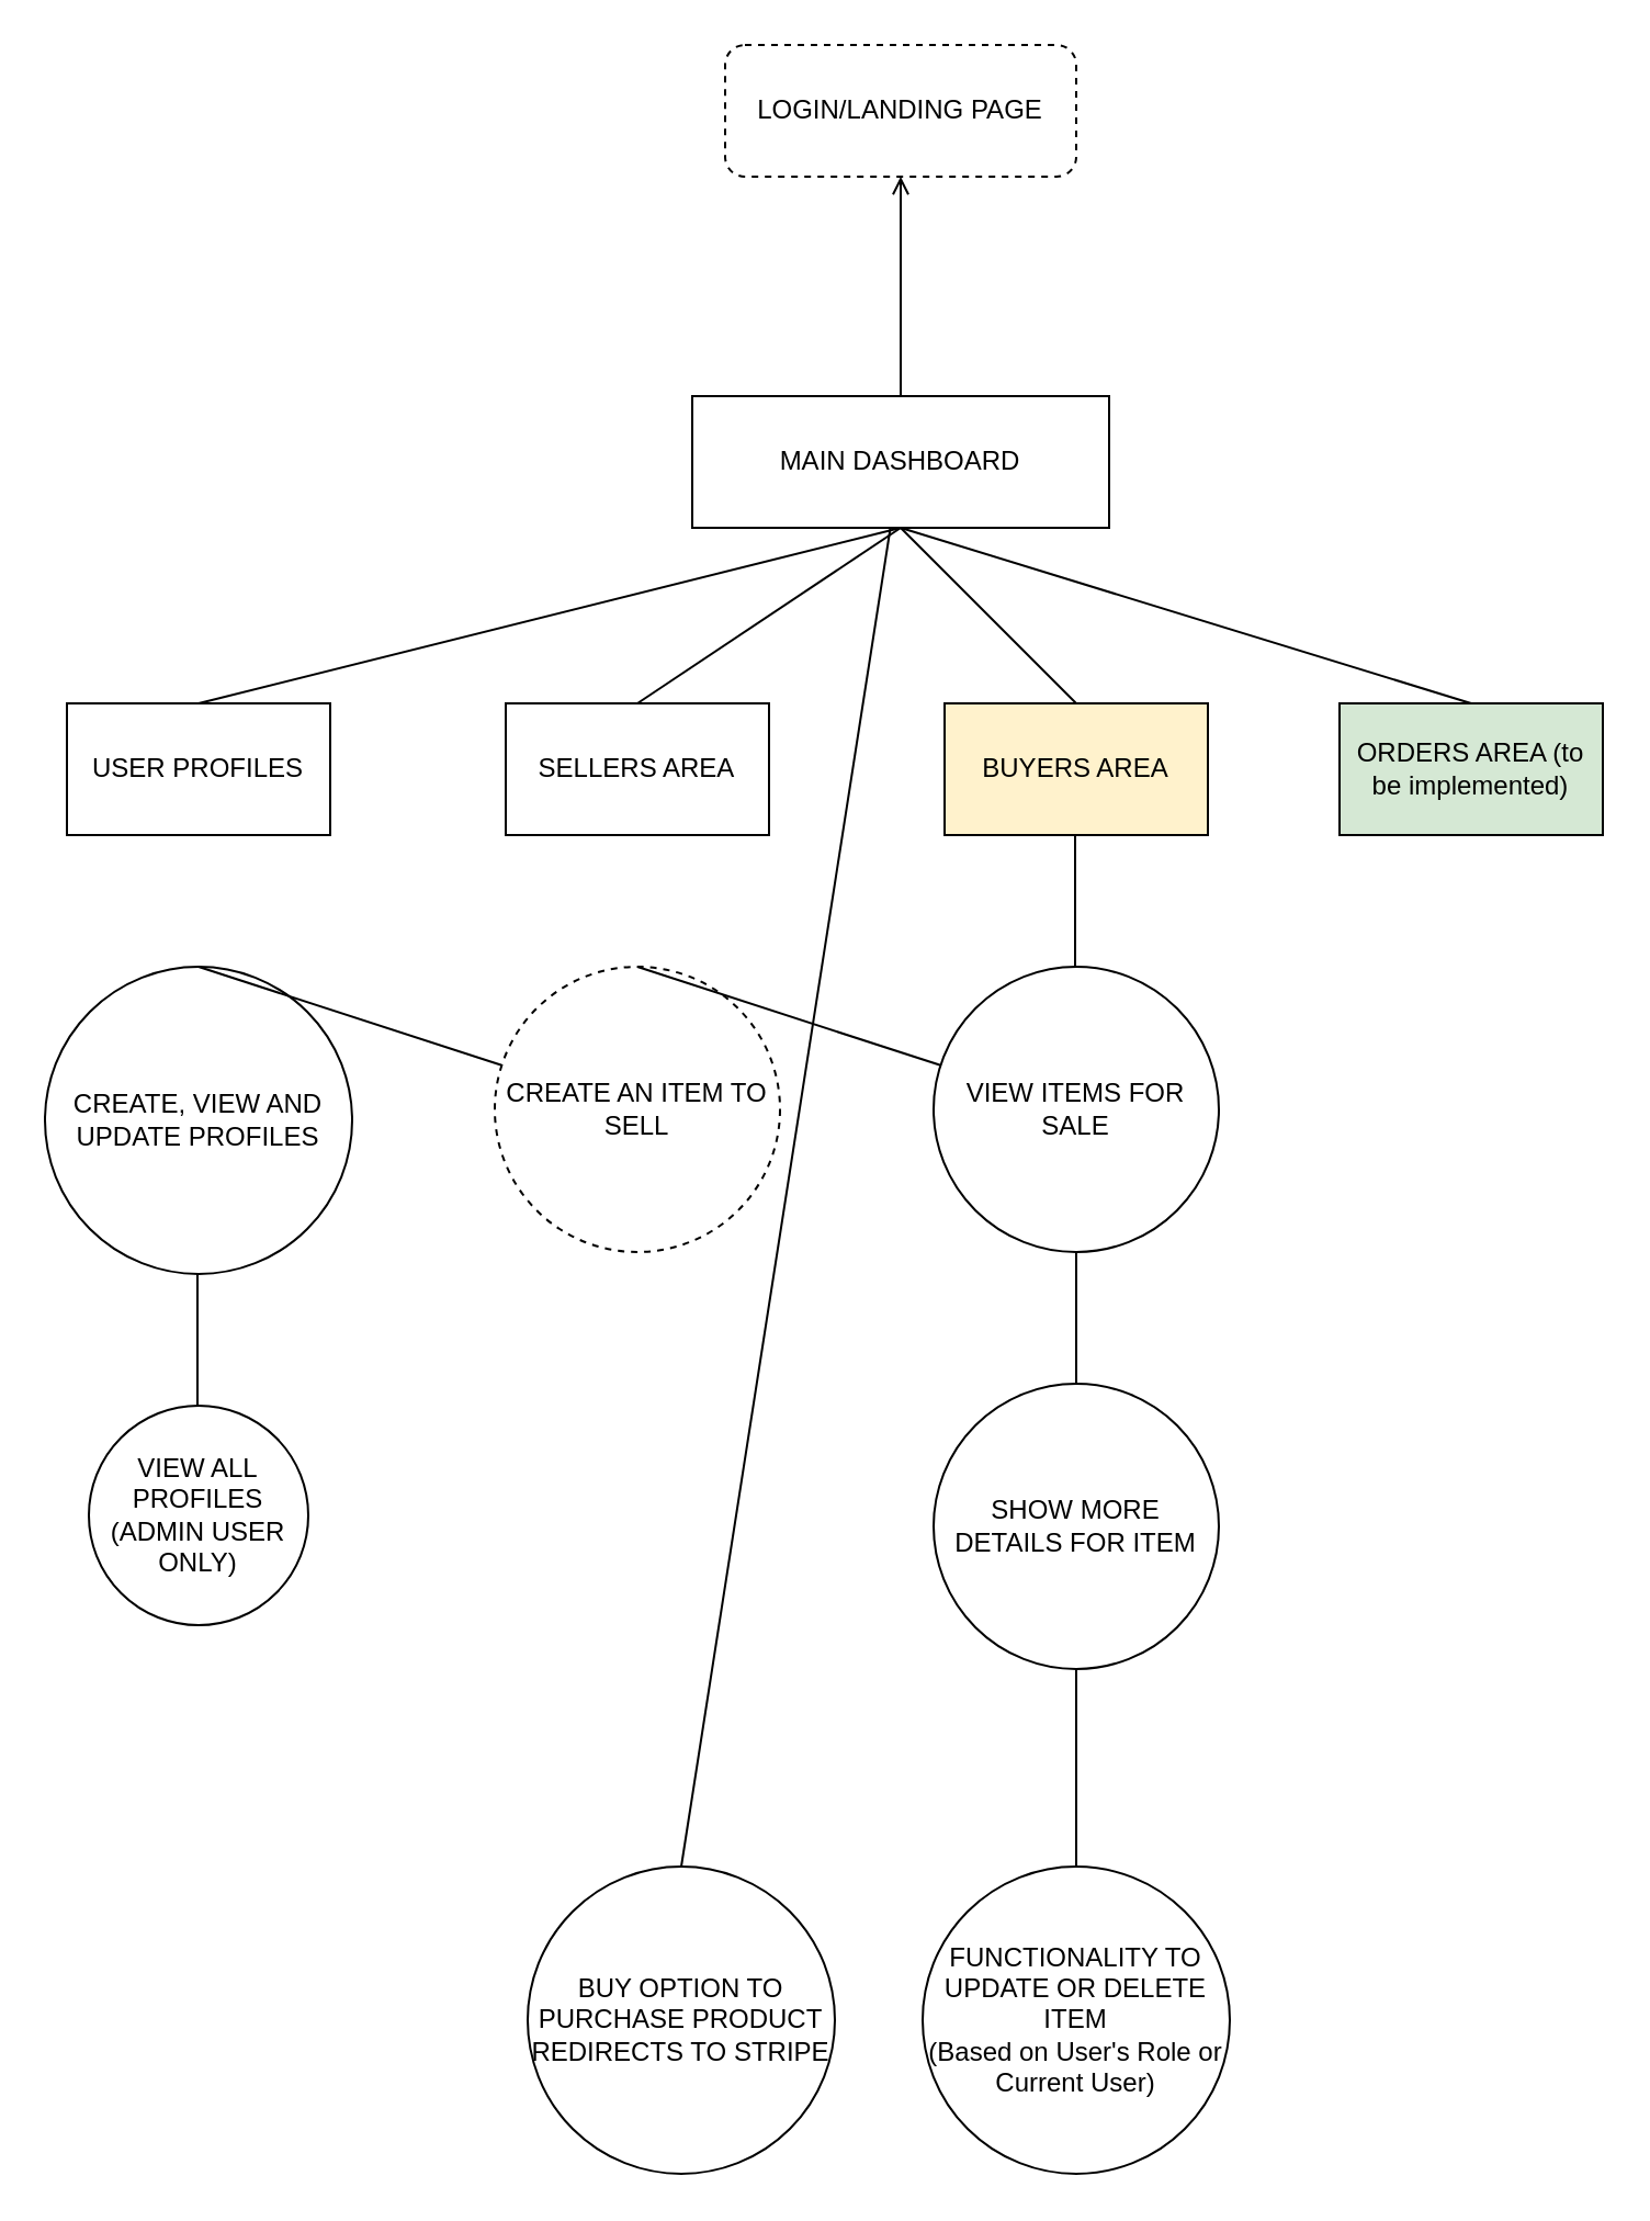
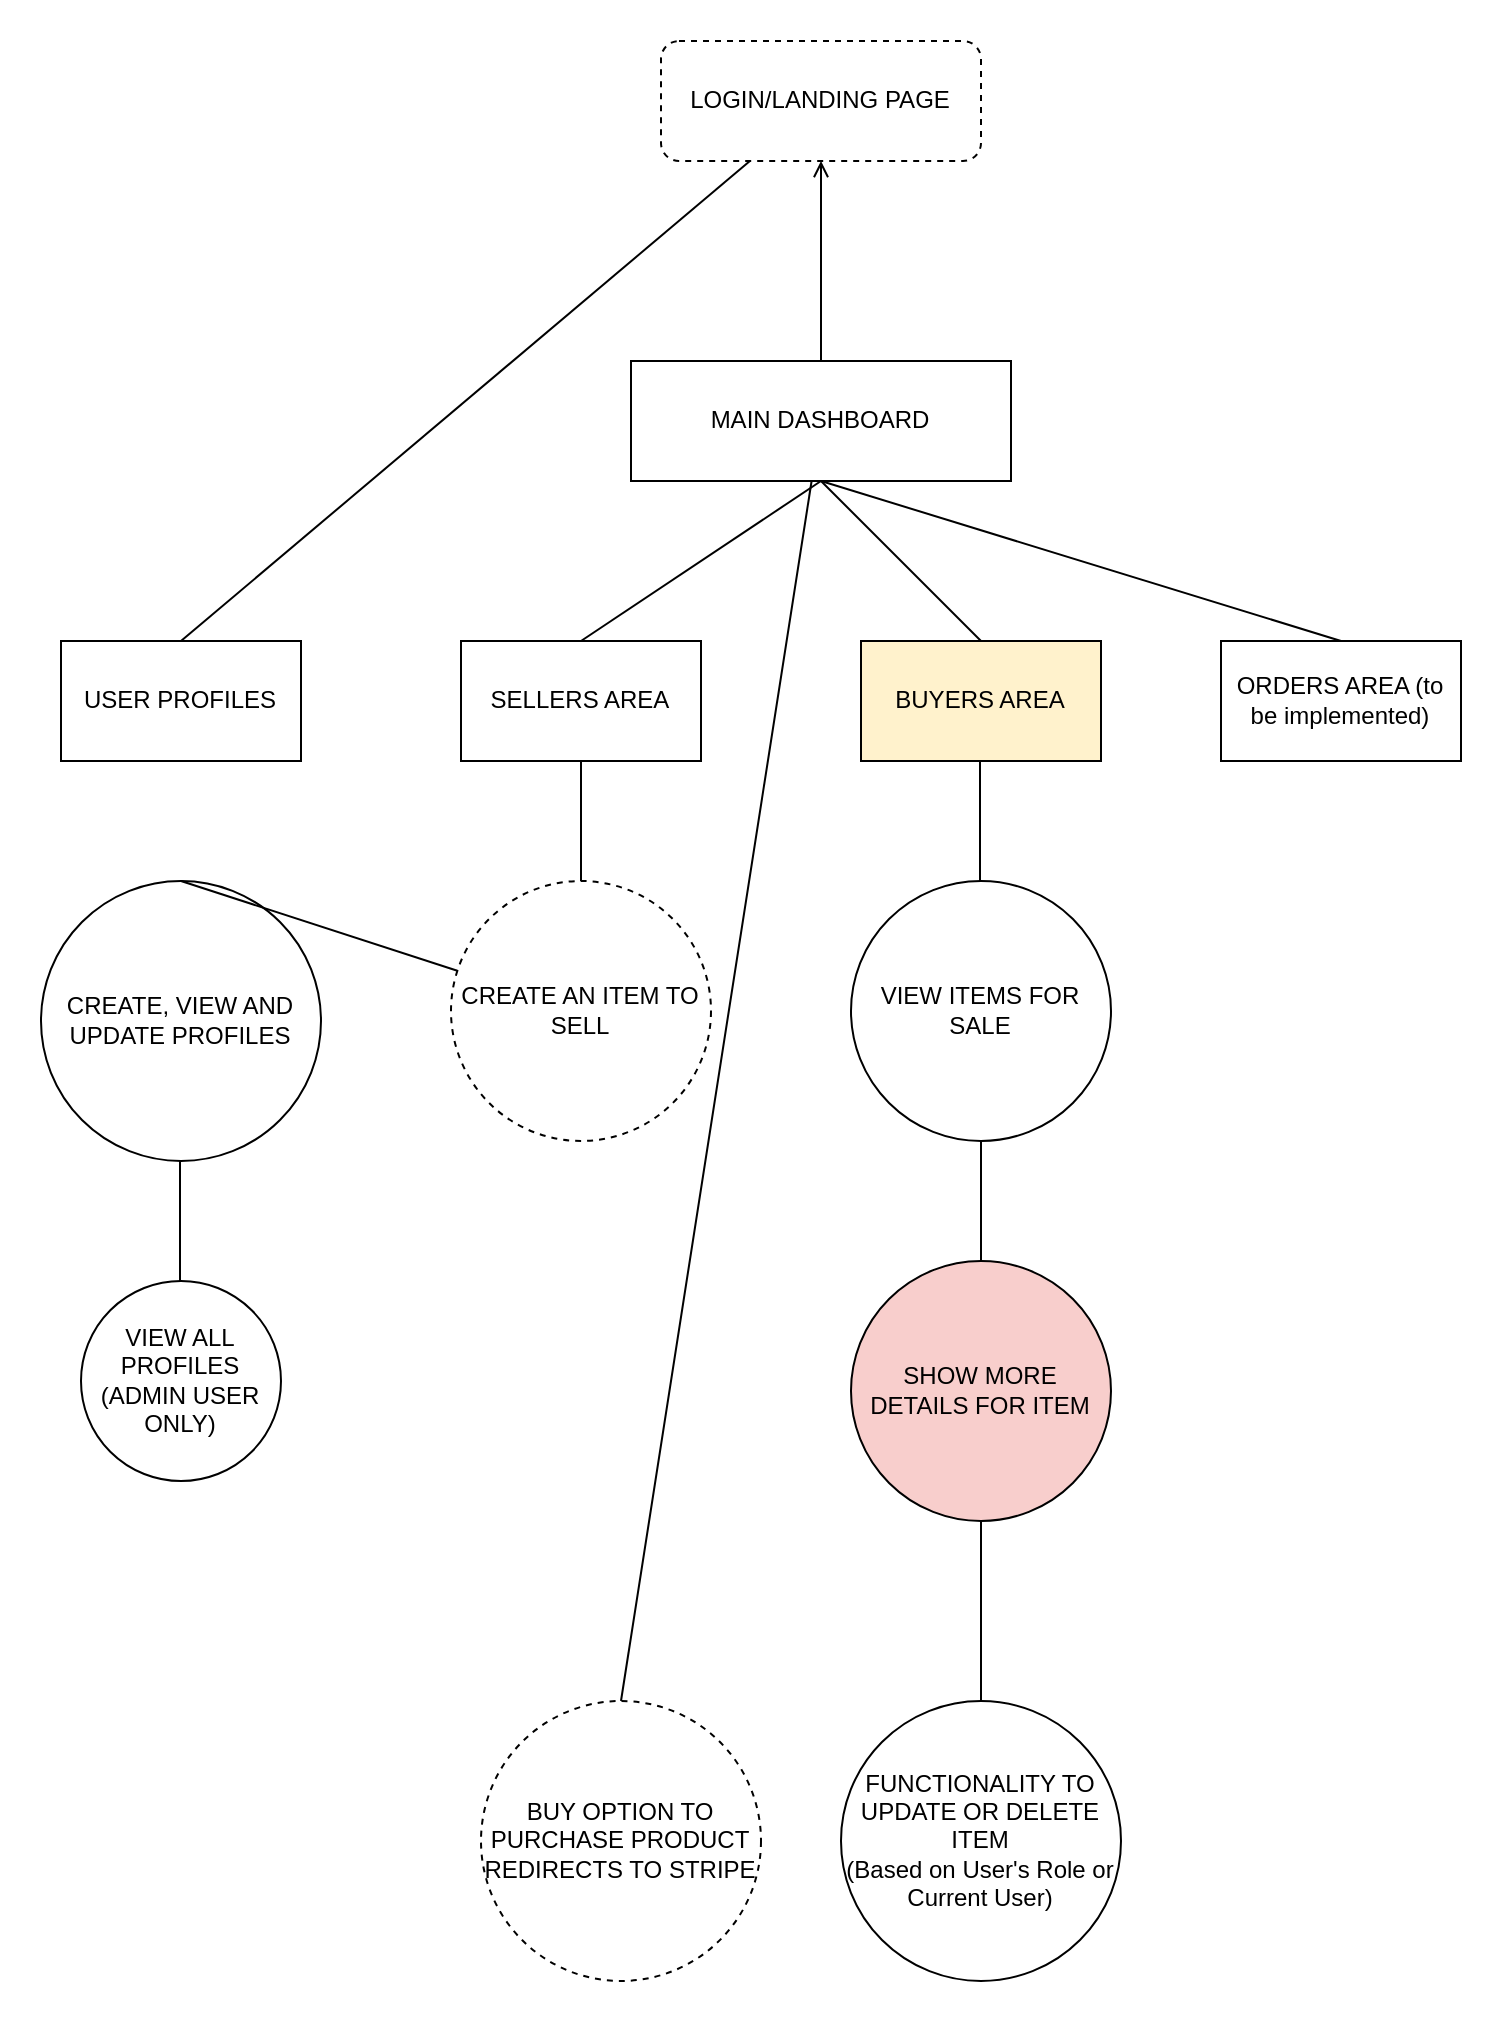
- <mxCell id="8" value="" style="endArrow=none;html=1;entryX=0.5;entryY=1;entryDx=0;entryDy=0;exitX=0.5;exitY=0;exitDx=0;exitDy=0;" edge="1" parent="1" source="5" target="2"><mxGeometry width="50" height="50" relative="1" as="geometry"><mxPoint x="380" y="300" as="sourcePoint" /><mxPoint x="430" y="250" as="targetPoint" /></mxGeometry></mxCell>
+ <mxCell id="8" value="" style="endArrow=none;html=1;exitX=0.5;exitY=0;exitDx=0;exitDy=0;" edge="1" parent="1" source="5" target="3"><mxGeometry width="50" height="50" relative="1" as="geometry"><mxPoint x="380" y="300" as="sourcePoint" /><mxPoint x="430" y="250" as="targetPoint" /></mxGeometry></mxCell>
- <mxCell id="12" value="ORDERS AREA (to be implemented)" style="rounded=0;whiteSpace=wrap;html=1;fillColor=#d5e8d4;" vertex="1" parent="1"><mxGeometry x="610" y="320" width="120" height="60" as="geometry" /></mxCell>
+ <mxCell id="12" value="ORDERS AREA (to be implemented)" style="rounded=0;whiteSpace=wrap;html=1;" vertex="1" parent="1"><mxGeometry x="610" y="320" width="120" height="60" as="geometry" /></mxCell>
- <mxCell id="24" value="" style="endArrow=none;html=1;exitX=0.5;exitY=0;exitDx=0;exitDy=0;" edge="1" parent="1" source="17" target="18"><mxGeometry width="50" height="50" relative="1" as="geometry"><mxPoint x="340" y="450" as="sourcePoint" /><mxPoint x="390" y="400" as="targetPoint" /></mxGeometry></mxCell>
+ <mxCell id="24" value="" style="endArrow=none;html=1;entryX=0.5;entryY=1;entryDx=0;entryDy=0;exitX=0.5;exitY=0;exitDx=0;exitDy=0;" edge="1" parent="1" source="17" target="6"><mxGeometry width="50" height="50" relative="1" as="geometry"><mxPoint x="340" y="450" as="sourcePoint" /><mxPoint x="390" y="400" as="targetPoint" /></mxGeometry></mxCell>
- <mxCell id="19" value="SHOW MORE DETAILS FOR ITEM" style="ellipse;whiteSpace=wrap;html=1;aspect=fixed;" vertex="1" parent="1"><mxGeometry x="425" y="630" width="130" height="130" as="geometry" /></mxCell>
+ <mxCell id="19" value="SHOW MORE DETAILS FOR ITEM" style="ellipse;whiteSpace=wrap;html=1;aspect=fixed;fillColor=#f8cecc;" vertex="1" parent="1"><mxGeometry x="425" y="630" width="130" height="130" as="geometry" /></mxCell>
- <mxCell id="25" value="BUY OPTION TO PURCHASE PRODUCT&lt;br&gt;REDIRECTS TO STRIPE&lt;br&gt;" style="ellipse;whiteSpace=wrap;html=1;aspect=fixed;align=center;" vertex="1" parent="1"><mxGeometry x="240" y="850" width="140" height="140" as="geometry" /></mxCell>
+ <mxCell id="25" value="BUY OPTION TO PURCHASE PRODUCT&lt;br&gt;REDIRECTS TO STRIPE&lt;br&gt;" style="ellipse;whiteSpace=wrap;html=1;aspect=fixed;align=center;dashed=1;" vertex="1" parent="1"><mxGeometry x="240" y="850" width="140" height="140" as="geometry" /></mxCell>
